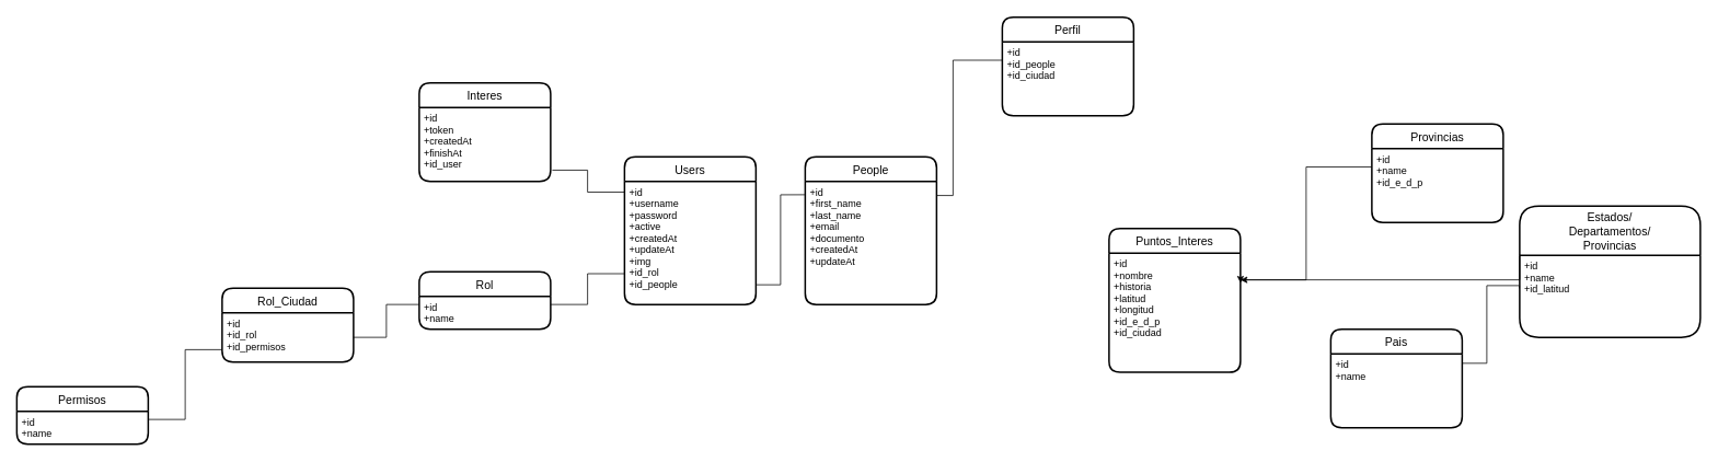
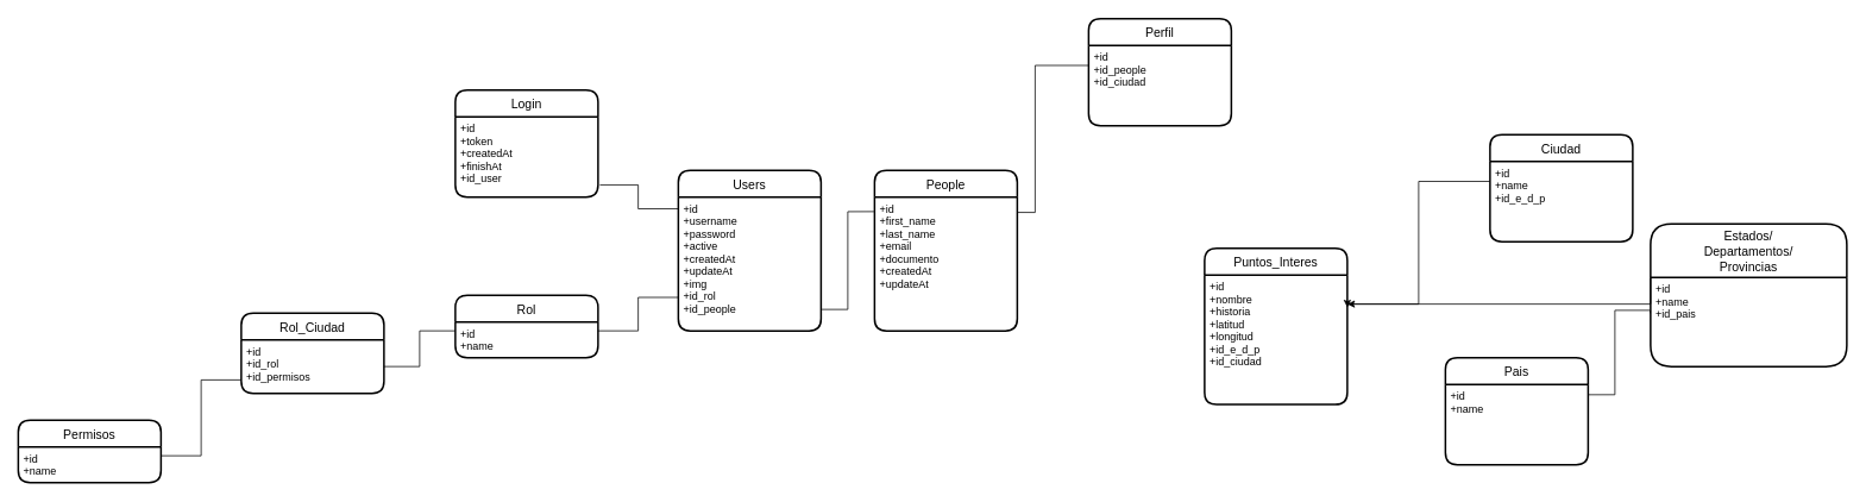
- <mxCell id="6" value="Interes" style="swimlane;childLayout=stackLayout;horizontal=1;startSize=30;horizontalStack=0;rounded=1;fontSize=14;fontStyle=0;strokeWidth=2;resizeParent=0;resizeLast=1;shadow=0;dashed=0;align=center;" parent="1" vertex="1"><mxGeometry x="510" y="100" width="160" height="120" as="geometry" /></mxCell>
+ <mxCell id="6" value="Login" style="swimlane;childLayout=stackLayout;horizontal=1;startSize=30;horizontalStack=0;rounded=1;fontSize=14;fontStyle=0;strokeWidth=2;resizeParent=0;resizeLast=1;shadow=0;dashed=0;align=center;" parent="1" vertex="1"><mxGeometry x="510" y="100" width="160" height="120" as="geometry" /></mxCell>
- <mxCell id="25" value="Provincias" style="swimlane;childLayout=stackLayout;horizontal=1;startSize=30;horizontalStack=0;rounded=1;fontSize=14;fontStyle=0;strokeWidth=2;resizeParent=0;resizeLast=1;shadow=0;dashed=0;align=center;" parent="1" vertex="1"><mxGeometry x="1670" y="150" width="160" height="120" as="geometry" /></mxCell>
+ <mxCell id="25" value="Ciudad" style="swimlane;childLayout=stackLayout;horizontal=1;startSize=30;horizontalStack=0;rounded=1;fontSize=14;fontStyle=0;strokeWidth=2;resizeParent=0;resizeLast=1;shadow=0;dashed=0;align=center;" parent="1" vertex="1"><mxGeometry x="1670" y="150" width="160" height="120" as="geometry" /></mxCell>
- <mxCell id="24" value="+id&#10;+name&#10;+id_latitud" style="align=left;strokeColor=none;fillColor=none;spacingLeft=4;fontSize=12;verticalAlign=top;resizable=0;rotatable=0;part=1;" parent="23" vertex="1"><mxGeometry y="60" width="220" height="100" as="geometry" /></mxCell>
+ <mxCell id="24" value="+id&#10;+name&#10;+id_pais" style="align=left;strokeColor=none;fillColor=none;spacingLeft=4;fontSize=12;verticalAlign=top;resizable=0;rotatable=0;part=1;" parent="23" vertex="1"><mxGeometry y="60" width="220" height="100" as="geometry" /></mxCell>
